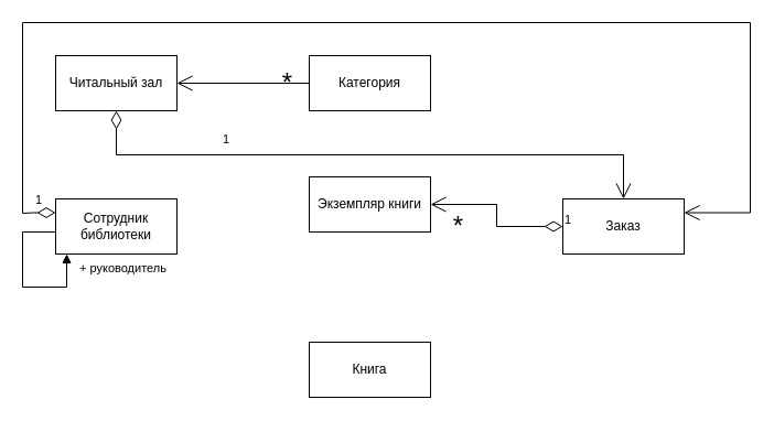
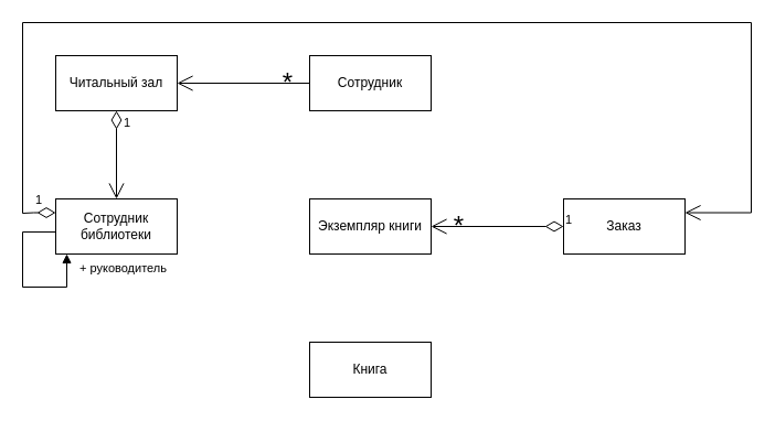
- <mxCell id="2" value="Категория" style="html=1;whiteSpace=wrap;" parent="1" vertex="1"><mxGeometry x="280" y="50" width="110" height="50" as="geometry" /></mxCell>
+ <mxCell id="2" value="Сотрудник" style="html=1;whiteSpace=wrap;" parent="1" vertex="1"><mxGeometry x="280" y="50" width="110" height="50" as="geometry" /></mxCell>
- <mxCell id="9" value="1" style="endArrow=open;html=1;endSize=12;startArrow=diamondThin;startSize=14;startFill=0;edgeStyle=orthogonalEdgeStyle;align=left;verticalAlign=bottom;rounded=0;exitX=0.5;exitY=1;exitDx=0;exitDy=0;" parent="1" source="6" target="5" edge="1"><mxGeometry x="-0.5" y="5" relative="1" as="geometry"><mxPoint x="250" y="200" as="sourcePoint" /><mxPoint x="410" y="200" as="targetPoint" /><mxPoint as="offset" /></mxGeometry></mxCell>
+ <mxCell id="9" value="1" style="endArrow=open;html=1;endSize=12;startArrow=diamondThin;startSize=14;startFill=0;edgeStyle=orthogonalEdgeStyle;align=left;verticalAlign=bottom;rounded=0;exitX=0.5;exitY=1;exitDx=0;exitDy=0;entryX=0.5;entryY=0;entryDx=0;entryDy=0;" parent="1" source="6" target="4" edge="1"><mxGeometry x="-0.5" y="5" relative="1" as="geometry"><mxPoint x="250" y="200" as="sourcePoint" /><mxPoint x="410" y="200" as="targetPoint" /><mxPoint as="offset" /></mxGeometry></mxCell>
- <mxCell id="3" value="Экземпляр книги" style="rounded=0;whiteSpace=wrap;html=1;" parent="1" vertex="1"><mxGeometry x="280" y="160" width="110" height="50" as="geometry" /></mxCell>
+ <mxCell id="3" value="Экземпляр книги" style="rounded=0;whiteSpace=wrap;html=1;" parent="1" vertex="1"><mxGeometry x="280" y="180" width="110" height="50" as="geometry" /></mxCell>
